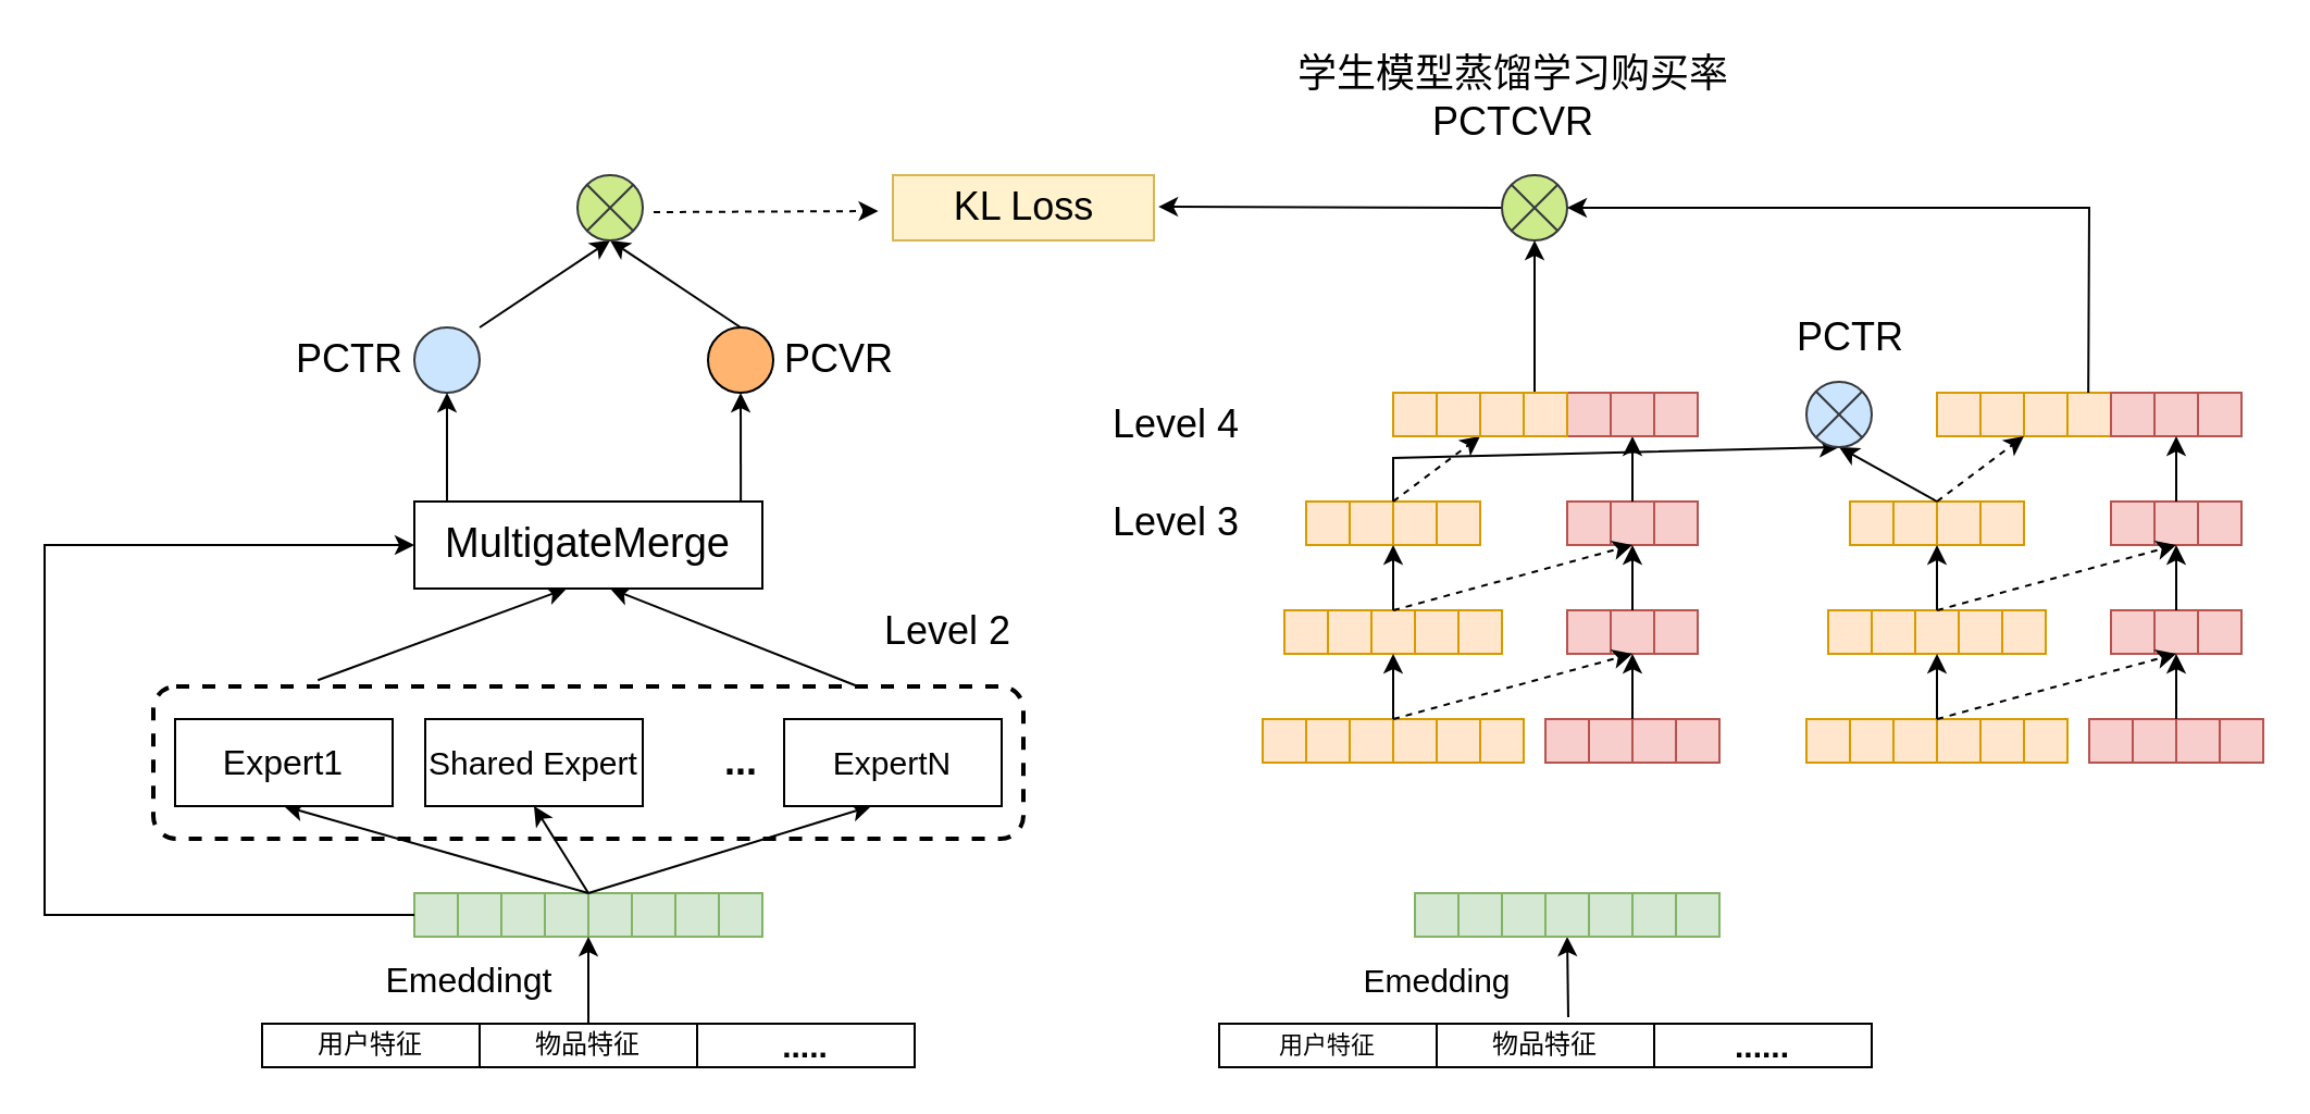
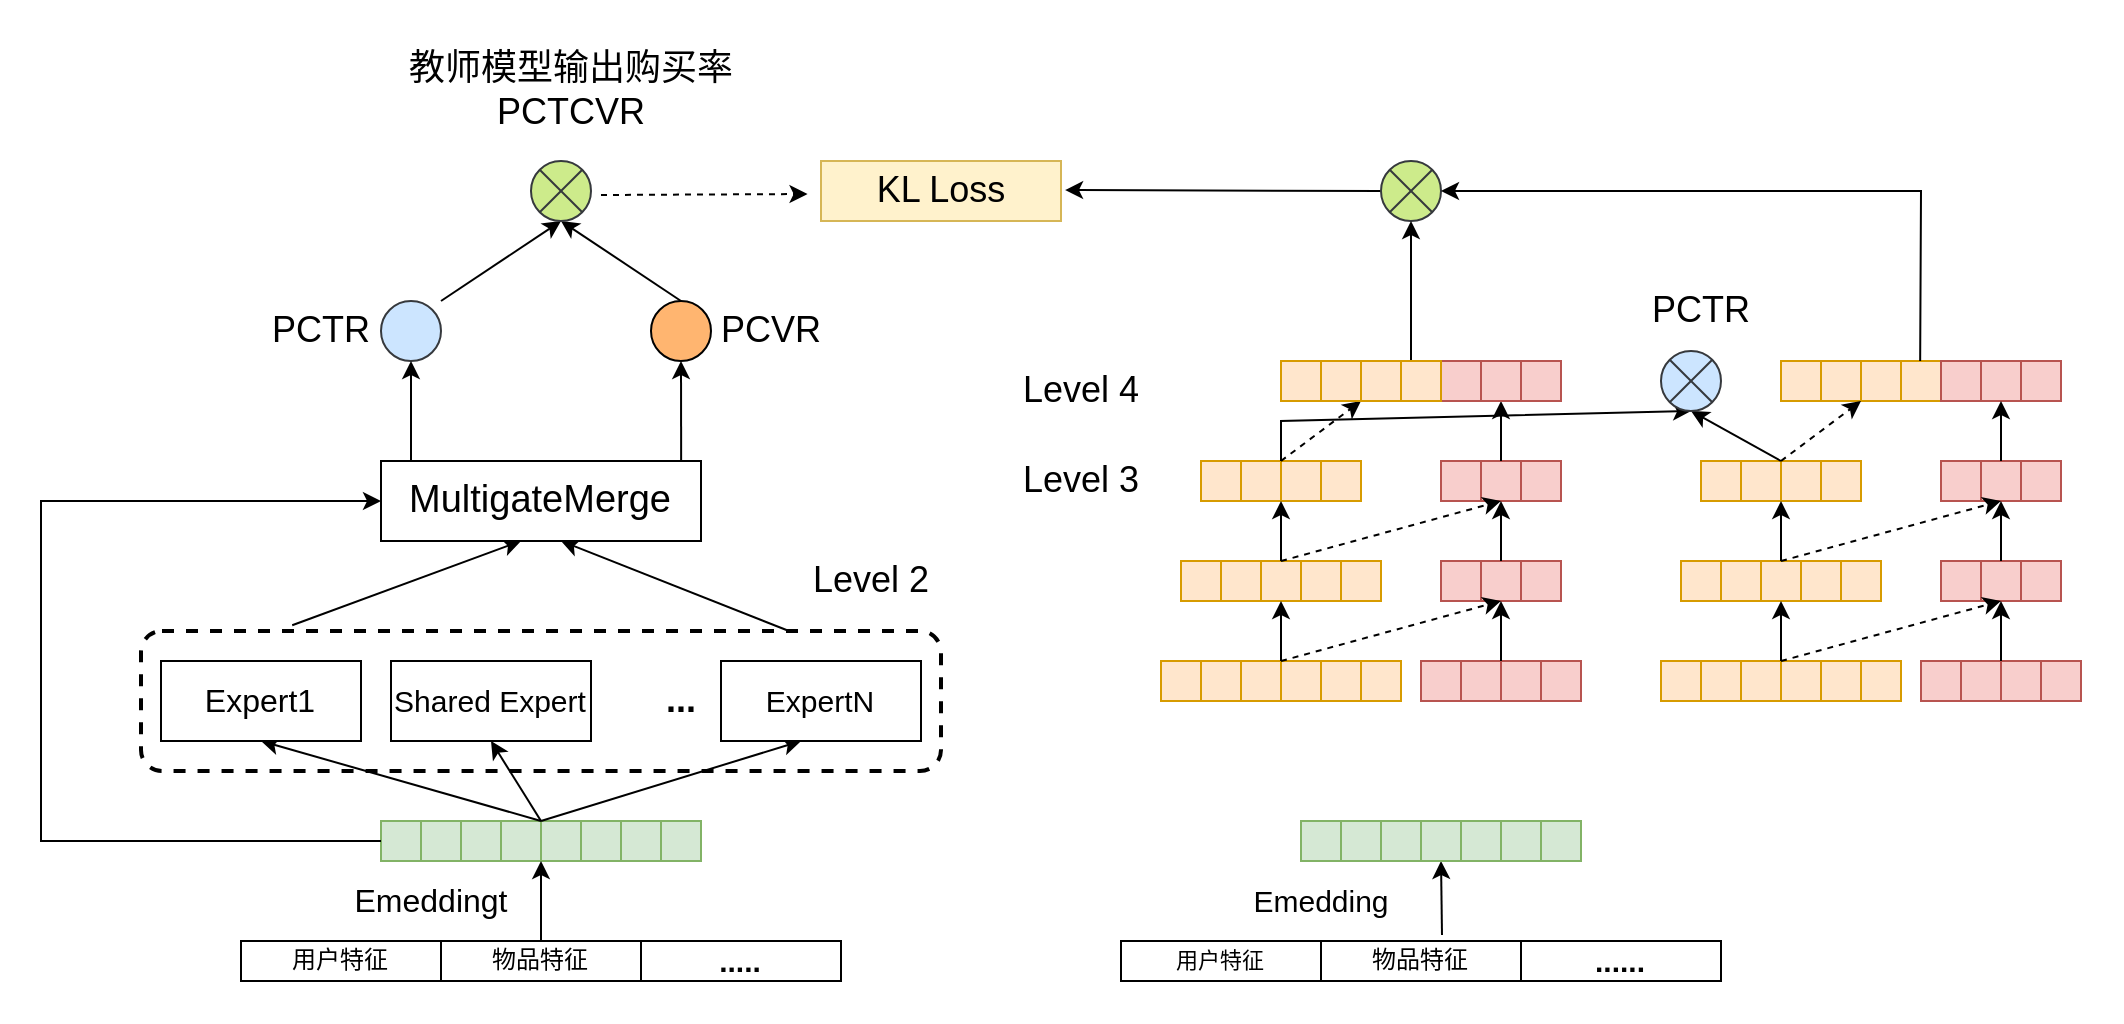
+ <mxCell id="33" value="教师模型输出购买率&lt;br&gt;PCTCVR" style="text;html=1;align=center;verticalAlign=middle;resizable=0;points=[];autosize=1;strokeColor=none;fillColor=none;fontSize=18;fontColor=#000000;" vertex="1" parent="1"><mxGeometry x="195" y="20" width="180" height="50" as="geometry" /></mxCell>
- <mxCell id="49" value="学生模型蒸馏学习购买率&lt;br&gt;PCTCVR" style="text;html=1;align=center;verticalAlign=middle;resizable=0;points=[];autosize=1;strokeColor=none;fillColor=none;fontSize=18;fontColor=#000000;" vertex="1" parent="1"><mxGeometry x="590" y="20" width="210" height="50" as="geometry" /></mxCell>
